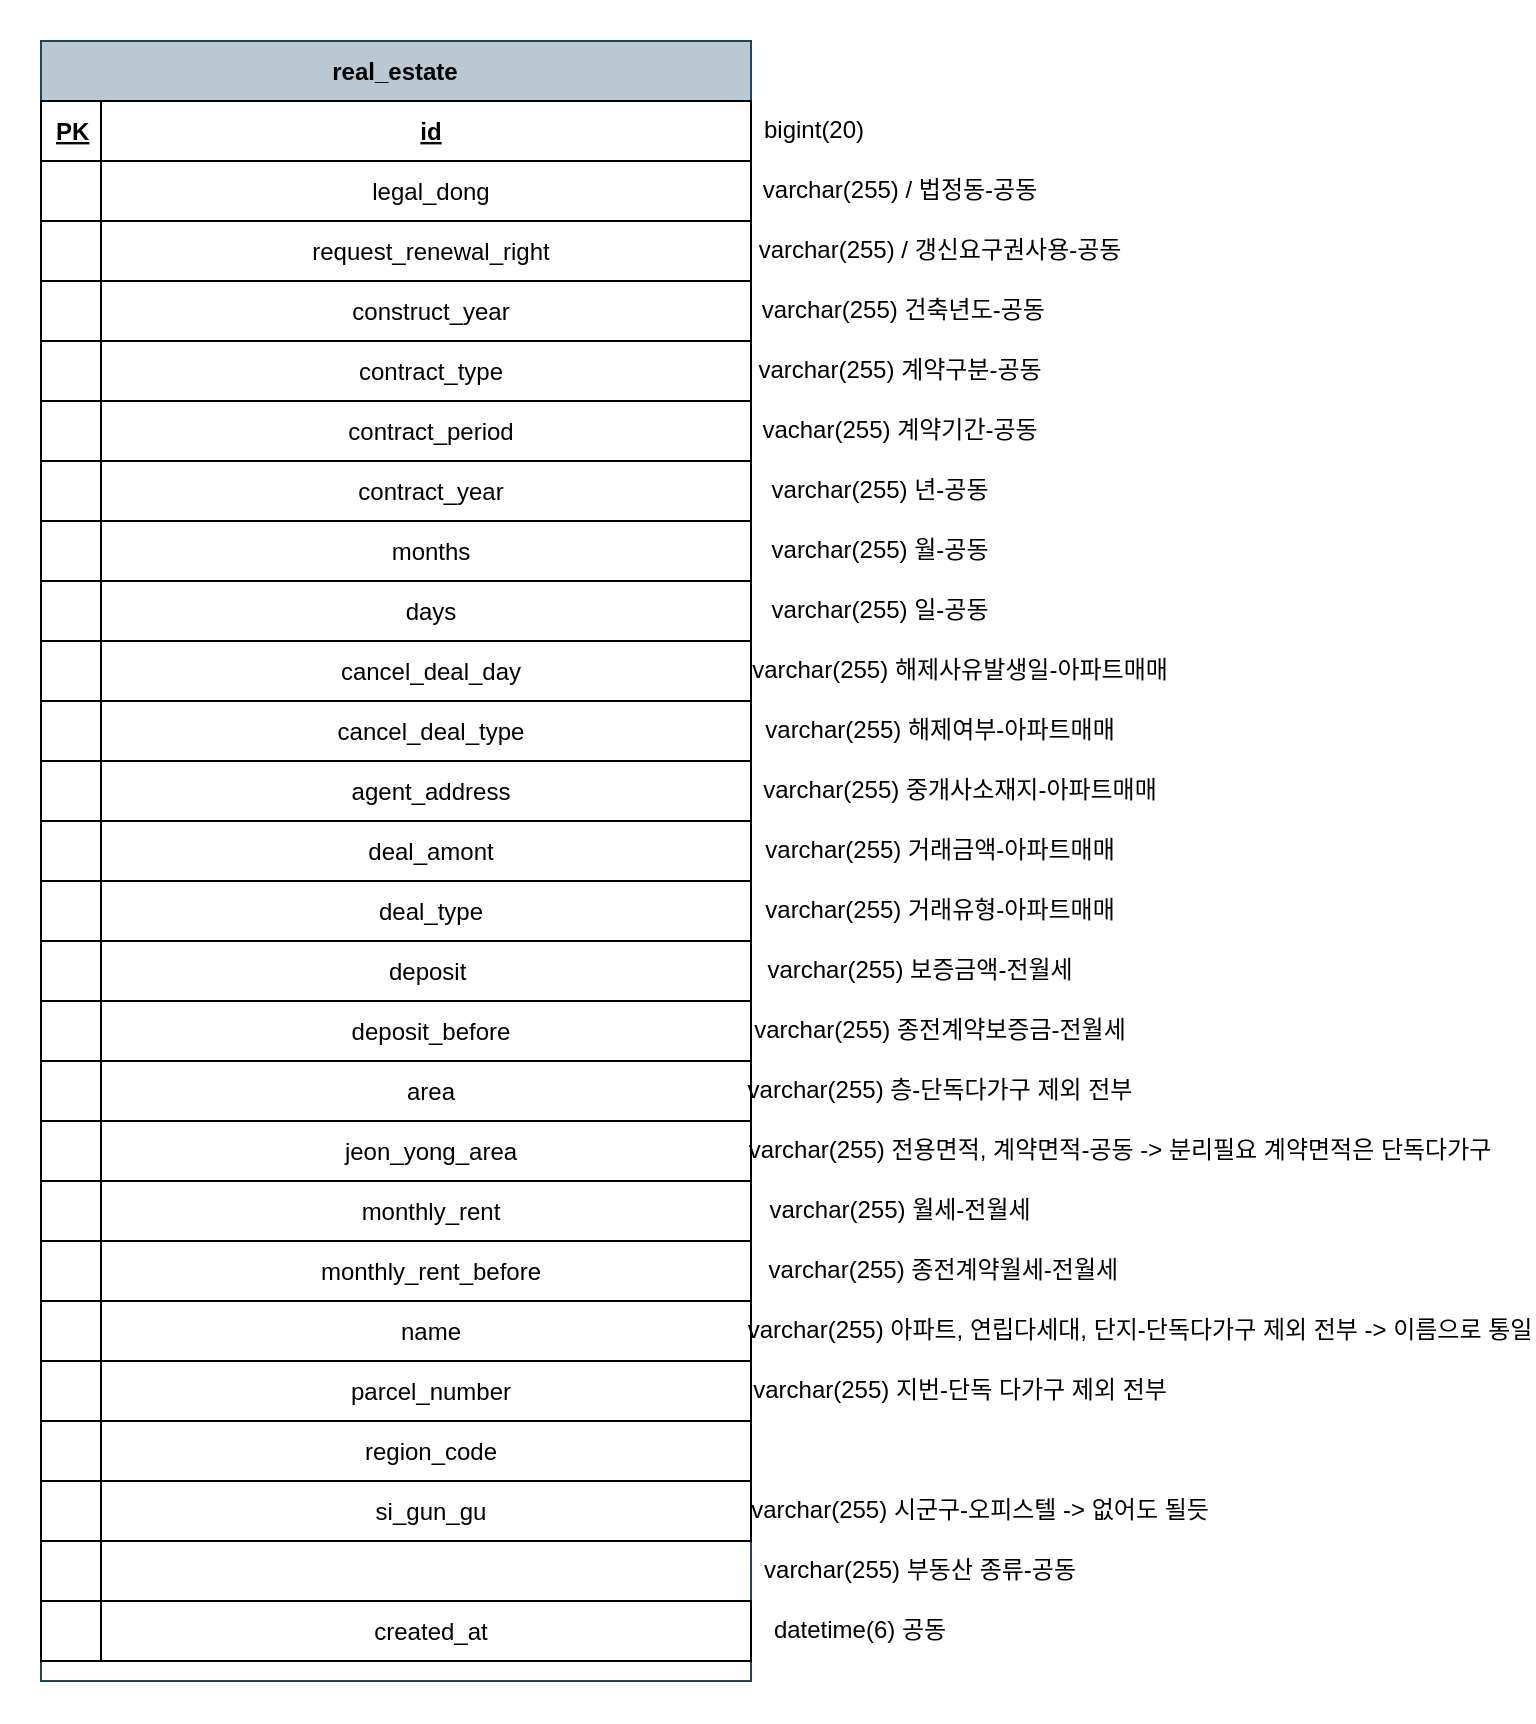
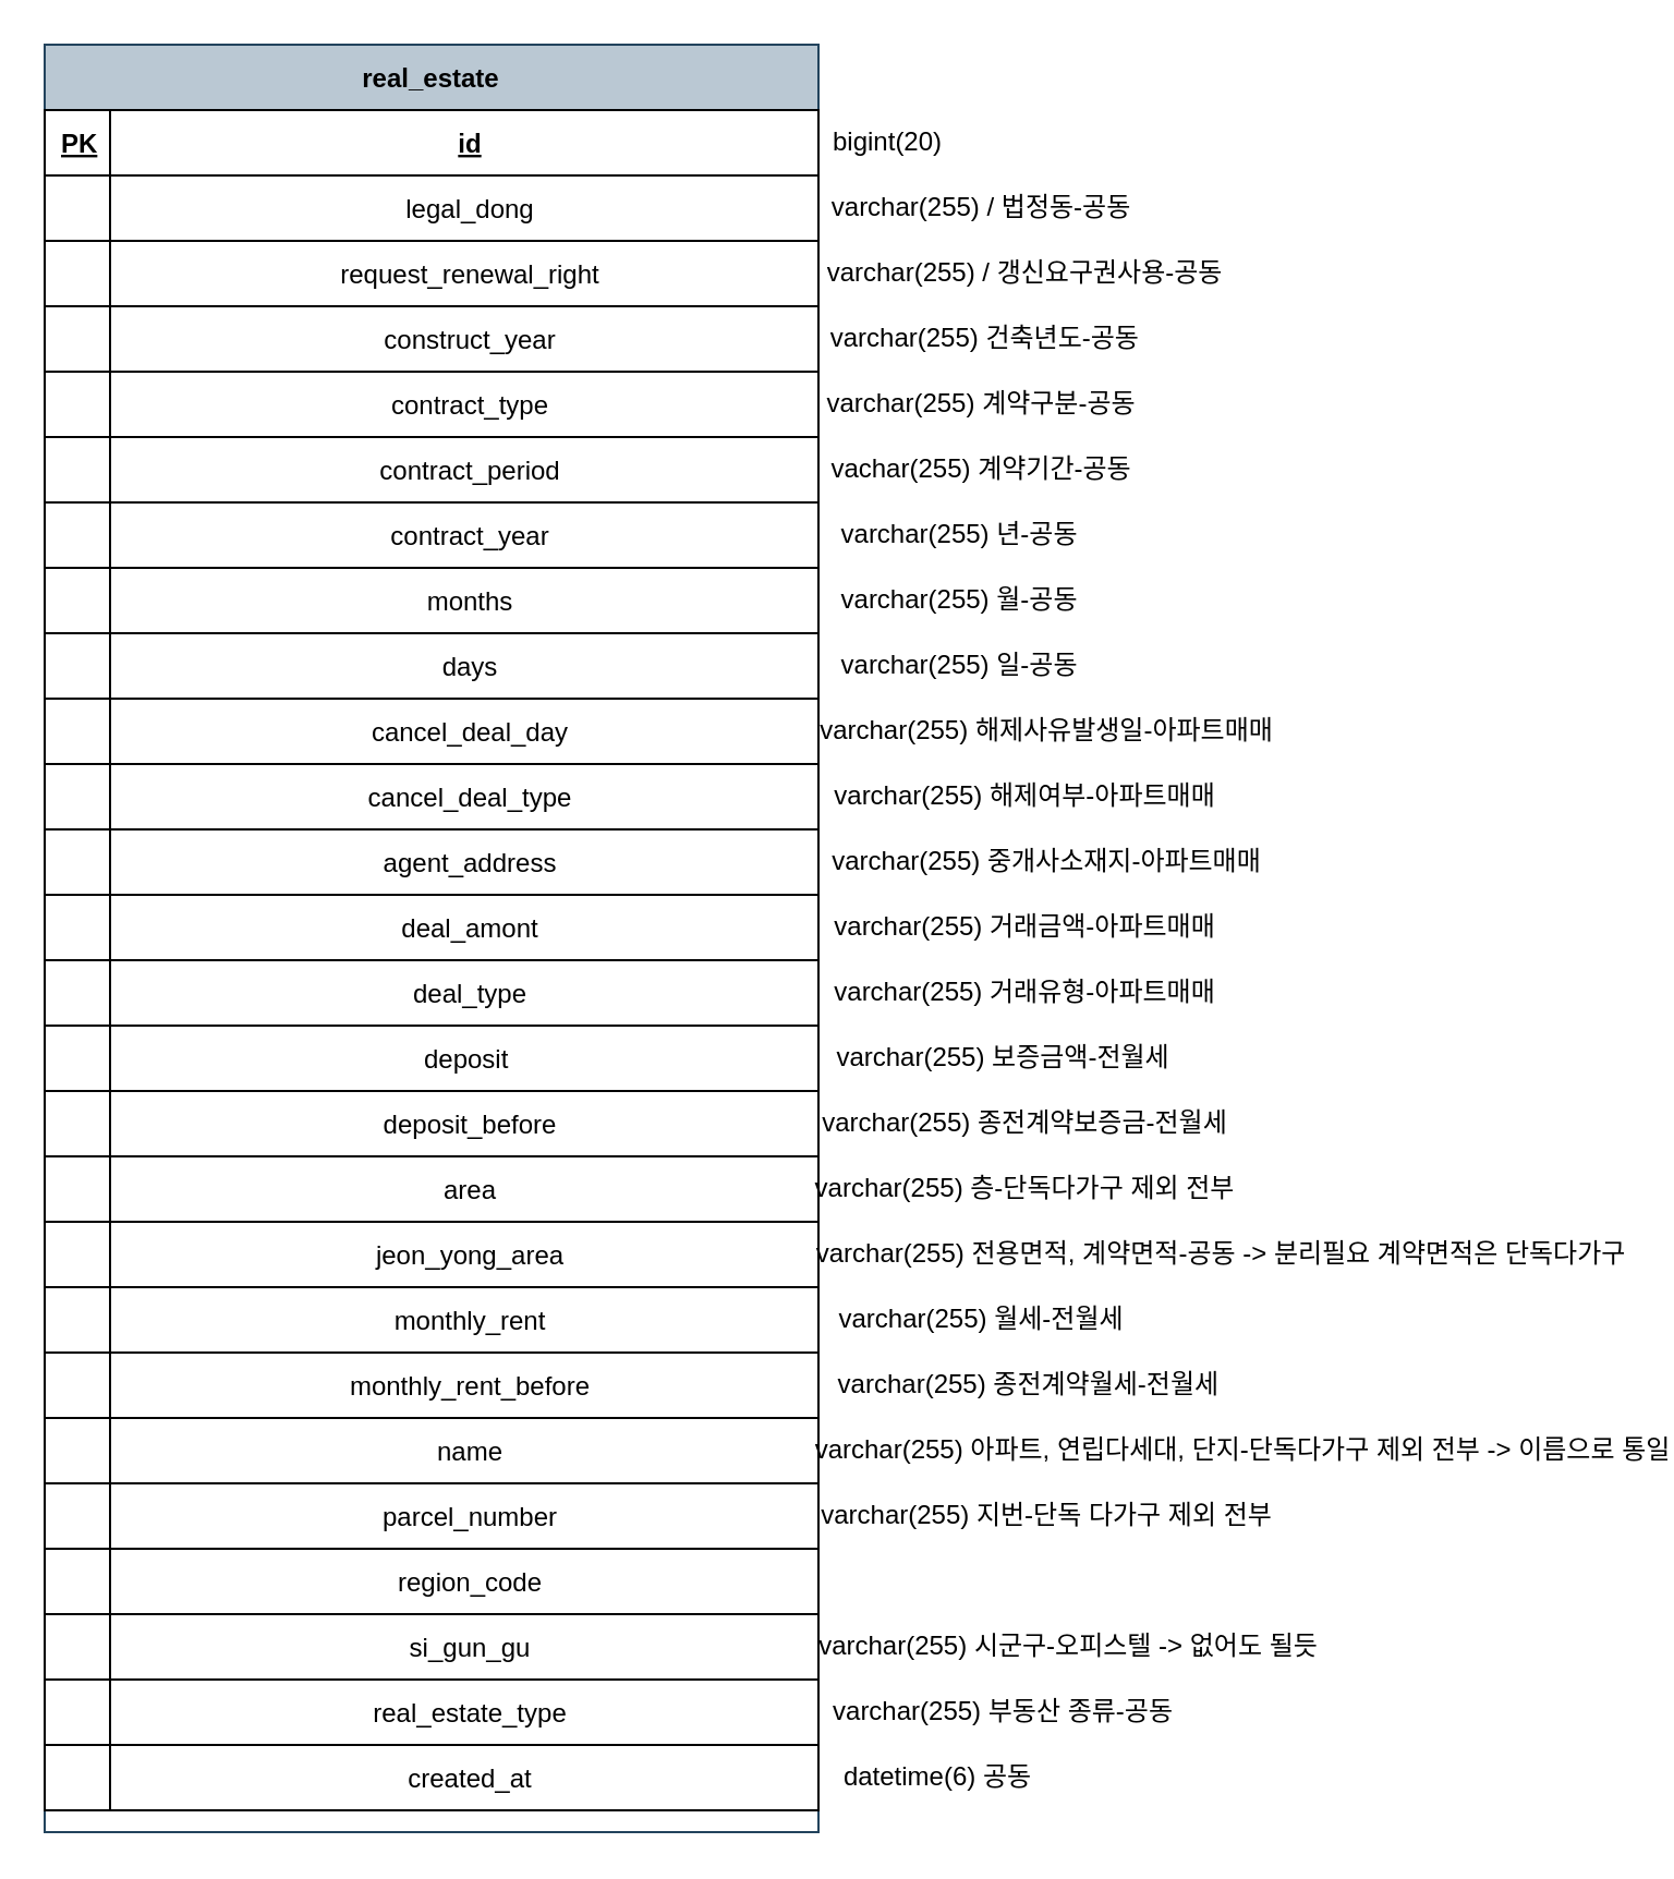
+ <mxCell id="77" value="real_estate_type" style="shape=partialRectangle;overflow=hidden;connectable=0;top=1;left=1;bottom=1;right=1;align=center;spacingLeft=6;" parent="75" vertex="1"><mxGeometry x="30" width="325" height="30" as="geometry"><mxRectangle width="325" height="30" as="alternateBounds" /></mxGeometry></mxCell>
